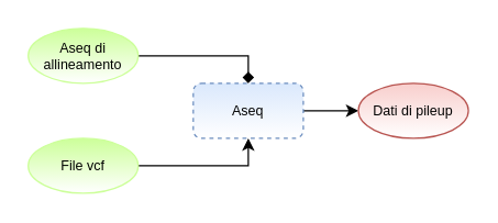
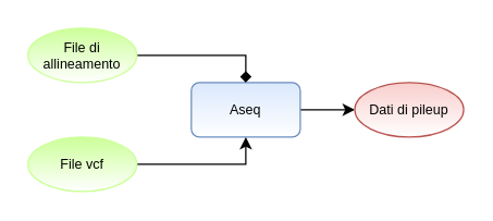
- <mxCell id="6" value="Aseq di allineamento" style="ellipse;whiteSpace=wrap;html=1;fontSize=10;gradientColor=#ffffff;fillColor=#CCFF99;strokeColor=#CCFF99;" vertex="1" parent="1"><mxGeometry x="20" y="20" width="80" height="40" as="geometry" /></mxCell>
+ <mxCell id="6" value="File di allineamento" style="ellipse;whiteSpace=wrap;html=1;fontSize=10;gradientColor=#ffffff;fillColor=#CCFF99;strokeColor=#CCFF99;" vertex="1" parent="1"><mxGeometry x="20" y="20" width="80" height="40" as="geometry" /></mxCell>
- <mxCell id="3" value="&lt;div style=&quot;font-size: 10px;&quot;&gt;Aseq&lt;/div&gt;" style="rounded=1;whiteSpace=wrap;html=1;fontSize=10;fillColor=#dae8fc;strokeColor=#6c8ebf;gradientColor=#ffffff;dashed=1;" parent="1" vertex="1"><mxGeometry x="140" y="60" width="80" height="40" as="geometry" /></mxCell>
+ <mxCell id="3" value="&lt;div style=&quot;font-size: 10px;&quot;&gt;Aseq&lt;/div&gt;" style="rounded=1;whiteSpace=wrap;html=1;fontSize=10;fillColor=#dae8fc;strokeColor=#6c8ebf;gradientColor=#ffffff;" parent="1" vertex="1"><mxGeometry x="140" y="60" width="80" height="40" as="geometry" /></mxCell>
